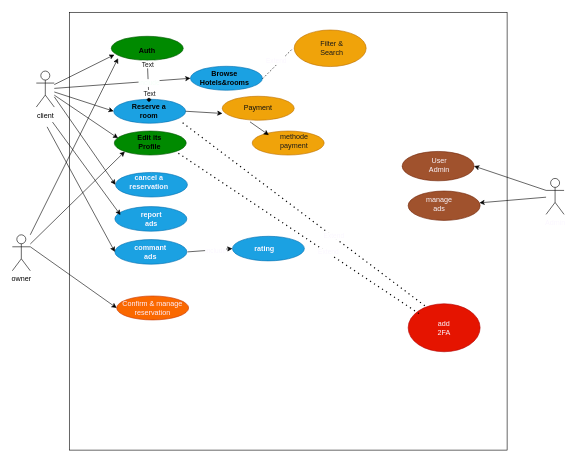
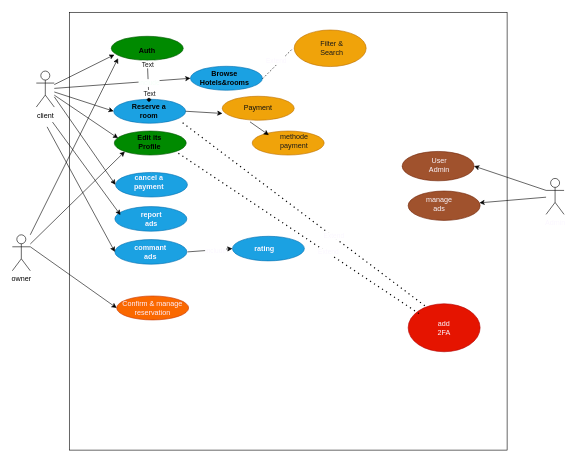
- <mxCell id="19" value="&lt;b&gt;&lt;font color=&quot;#fbf7ff&quot;&gt;cancel a reservation&lt;/font&gt;&lt;/b&gt;" style="text;html=1;strokeColor=none;fillColor=none;align=center;verticalAlign=middle;whiteSpace=wrap;rounded=0;" vertex="1" parent="1"><mxGeometry x="218" y="288" width="60" height="30" as="geometry" /></mxCell>
+ <mxCell id="19" value="&lt;b&gt;&lt;font color=&quot;#fbf7ff&quot;&gt;cancel a payment&lt;/font&gt;&lt;/b&gt;" style="text;html=1;strokeColor=none;fillColor=none;align=center;verticalAlign=middle;whiteSpace=wrap;rounded=0;" vertex="1" parent="1"><mxGeometry x="218" y="288" width="60" height="30" as="geometry" /></mxCell>
